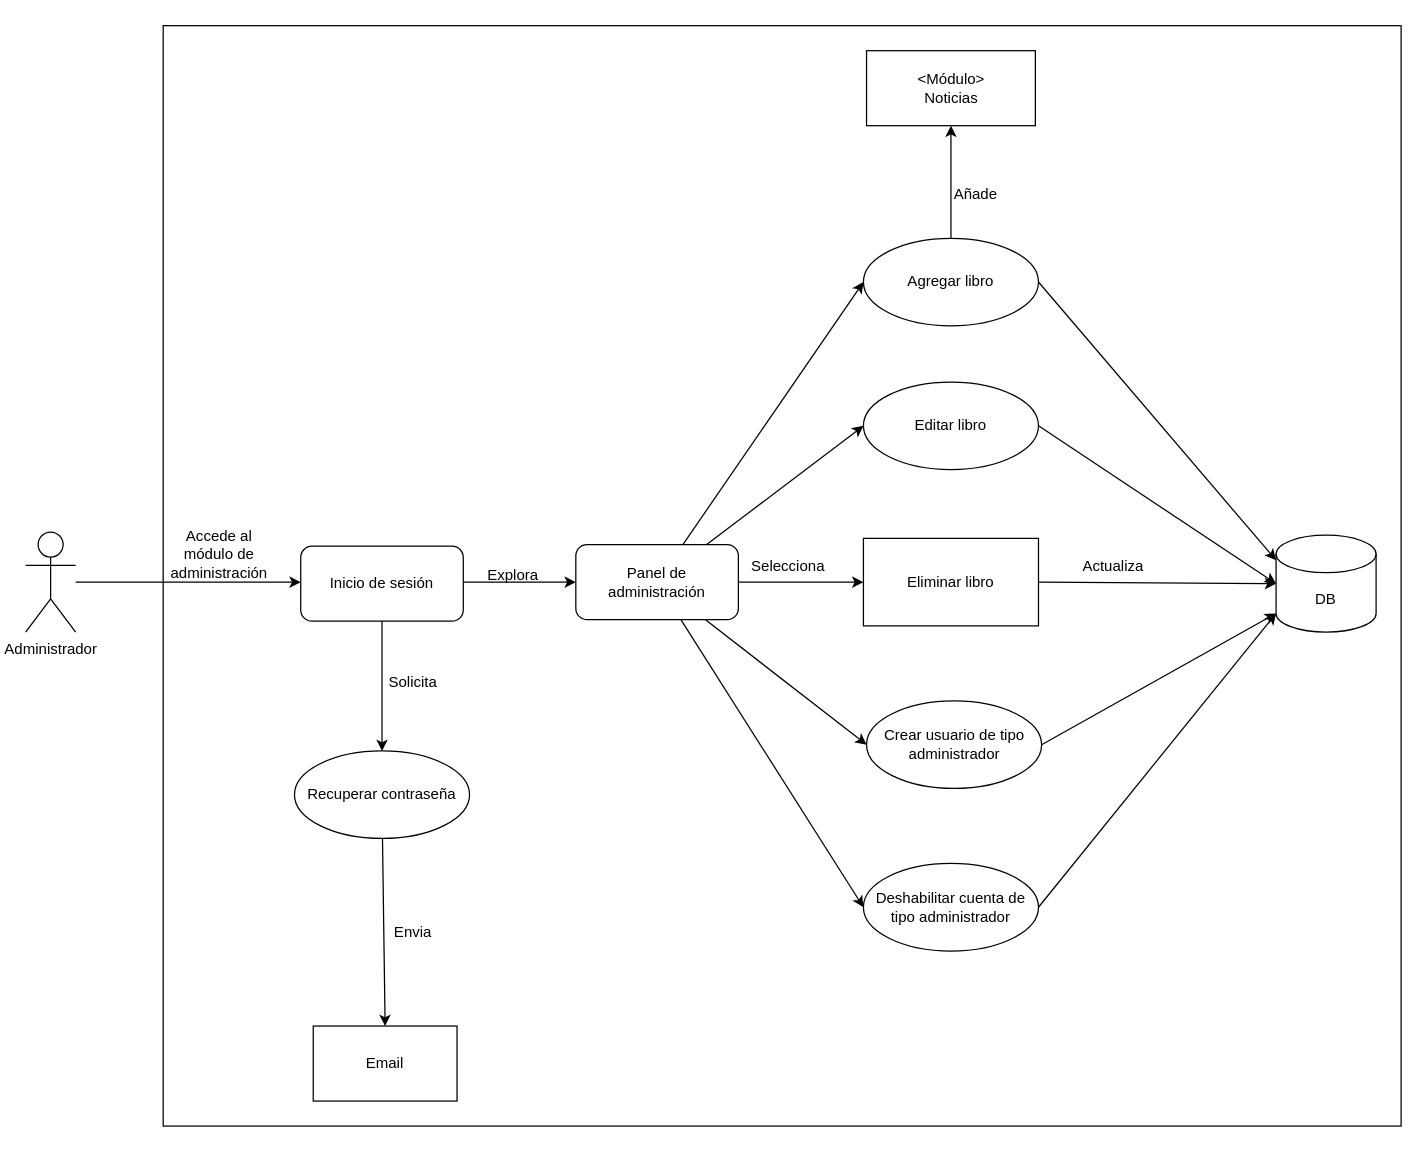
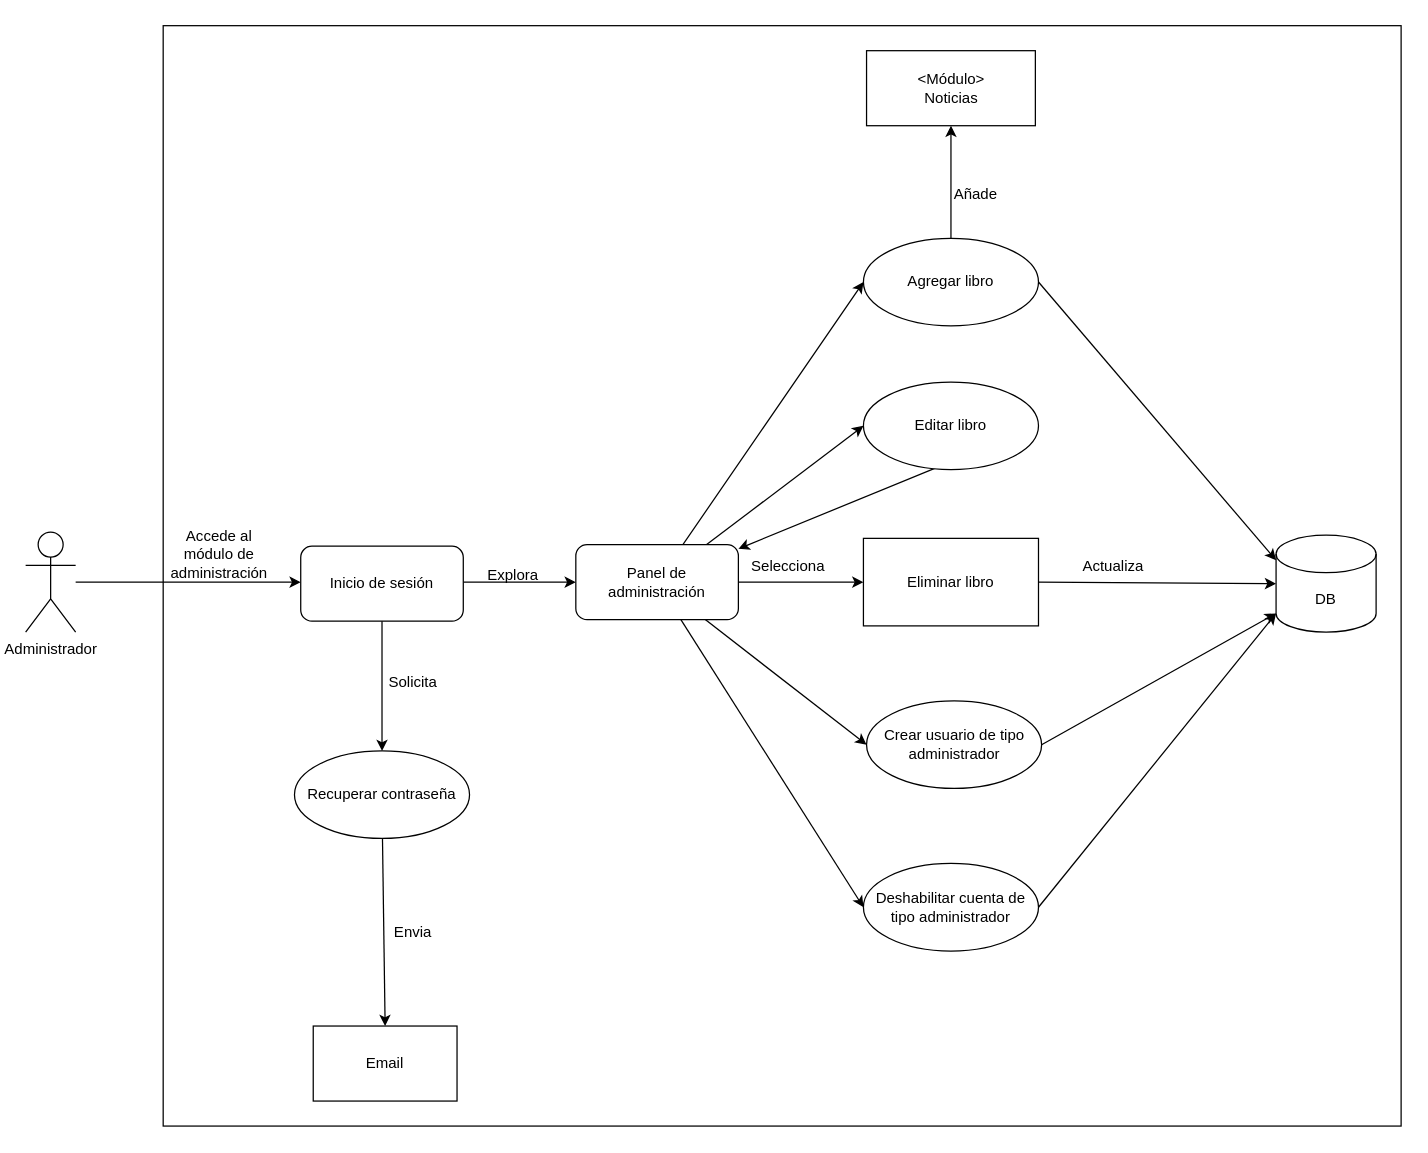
- <mxCell id="6" style="edgeStyle=none;rounded=0;orthogonalLoop=1;jettySize=auto;html=1;entryX=0;entryY=0.5;entryDx=0;entryDy=0;entryPerimeter=0;exitX=1;exitY=0.5;exitDx=0;exitDy=0;" parent="1" source="7" target="11" edge="1"><mxGeometry relative="1" as="geometry" /></mxCell>
+ <mxCell id="6" style="edgeStyle=none;rounded=0;orthogonalLoop=1;jettySize=auto;html=1;exitX=1;exitY=0.5;exitDx=0;exitDy=0;" parent="1" source="7" target="35" edge="1"><mxGeometry relative="1" as="geometry" /></mxCell>
